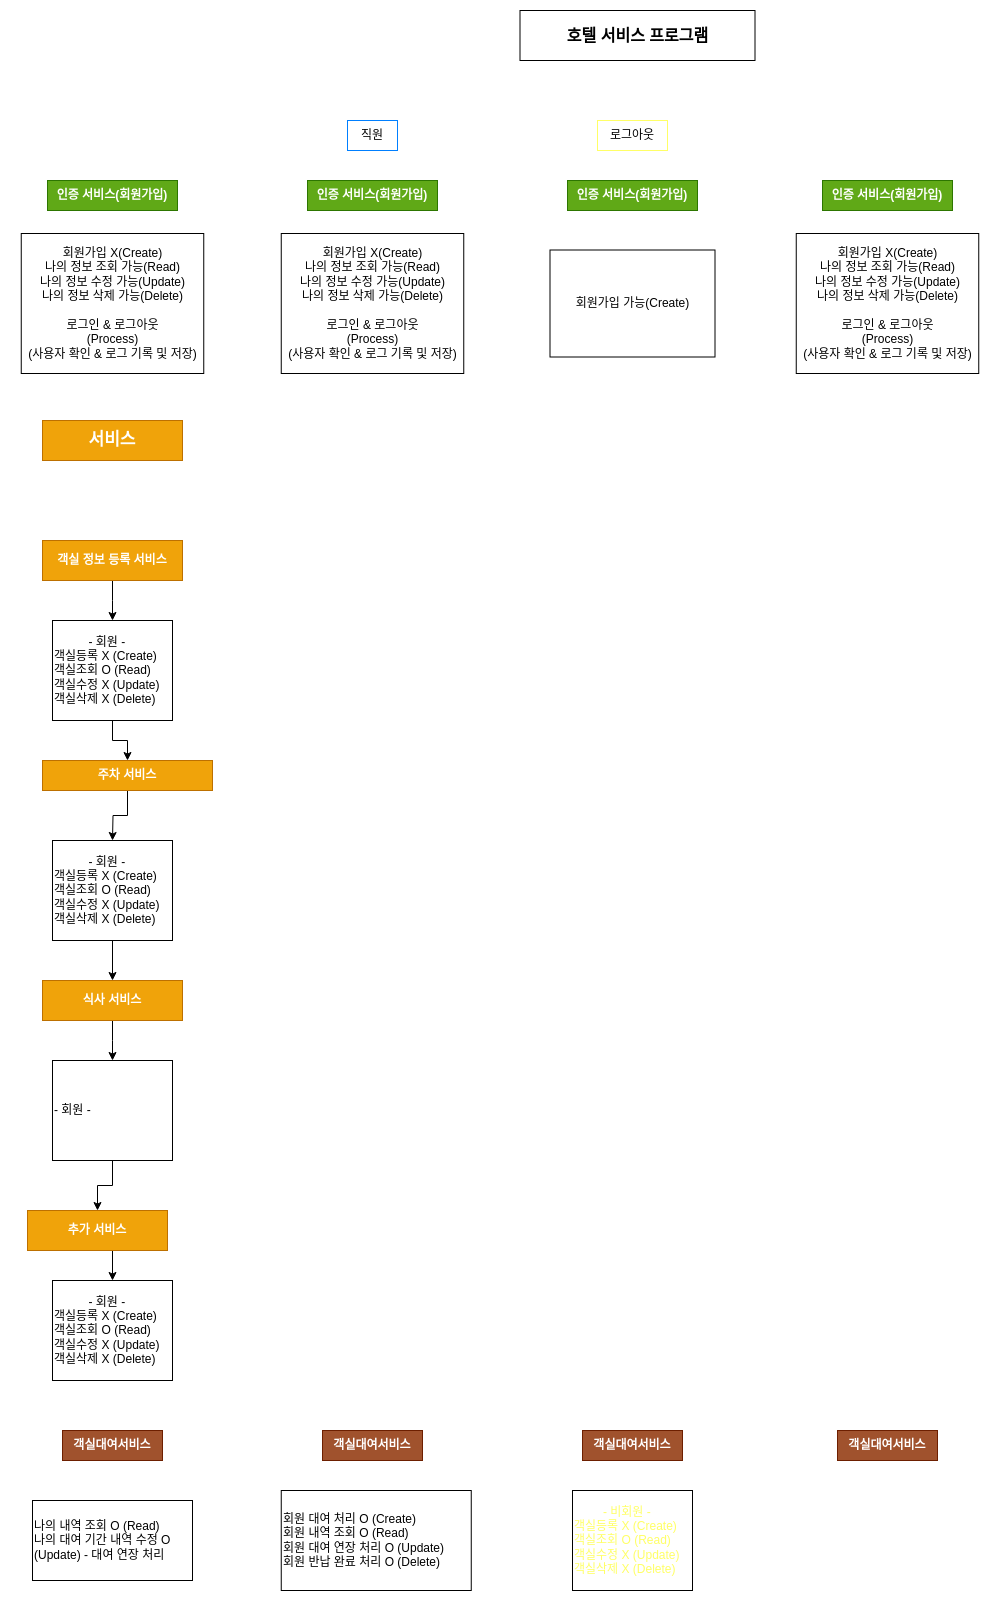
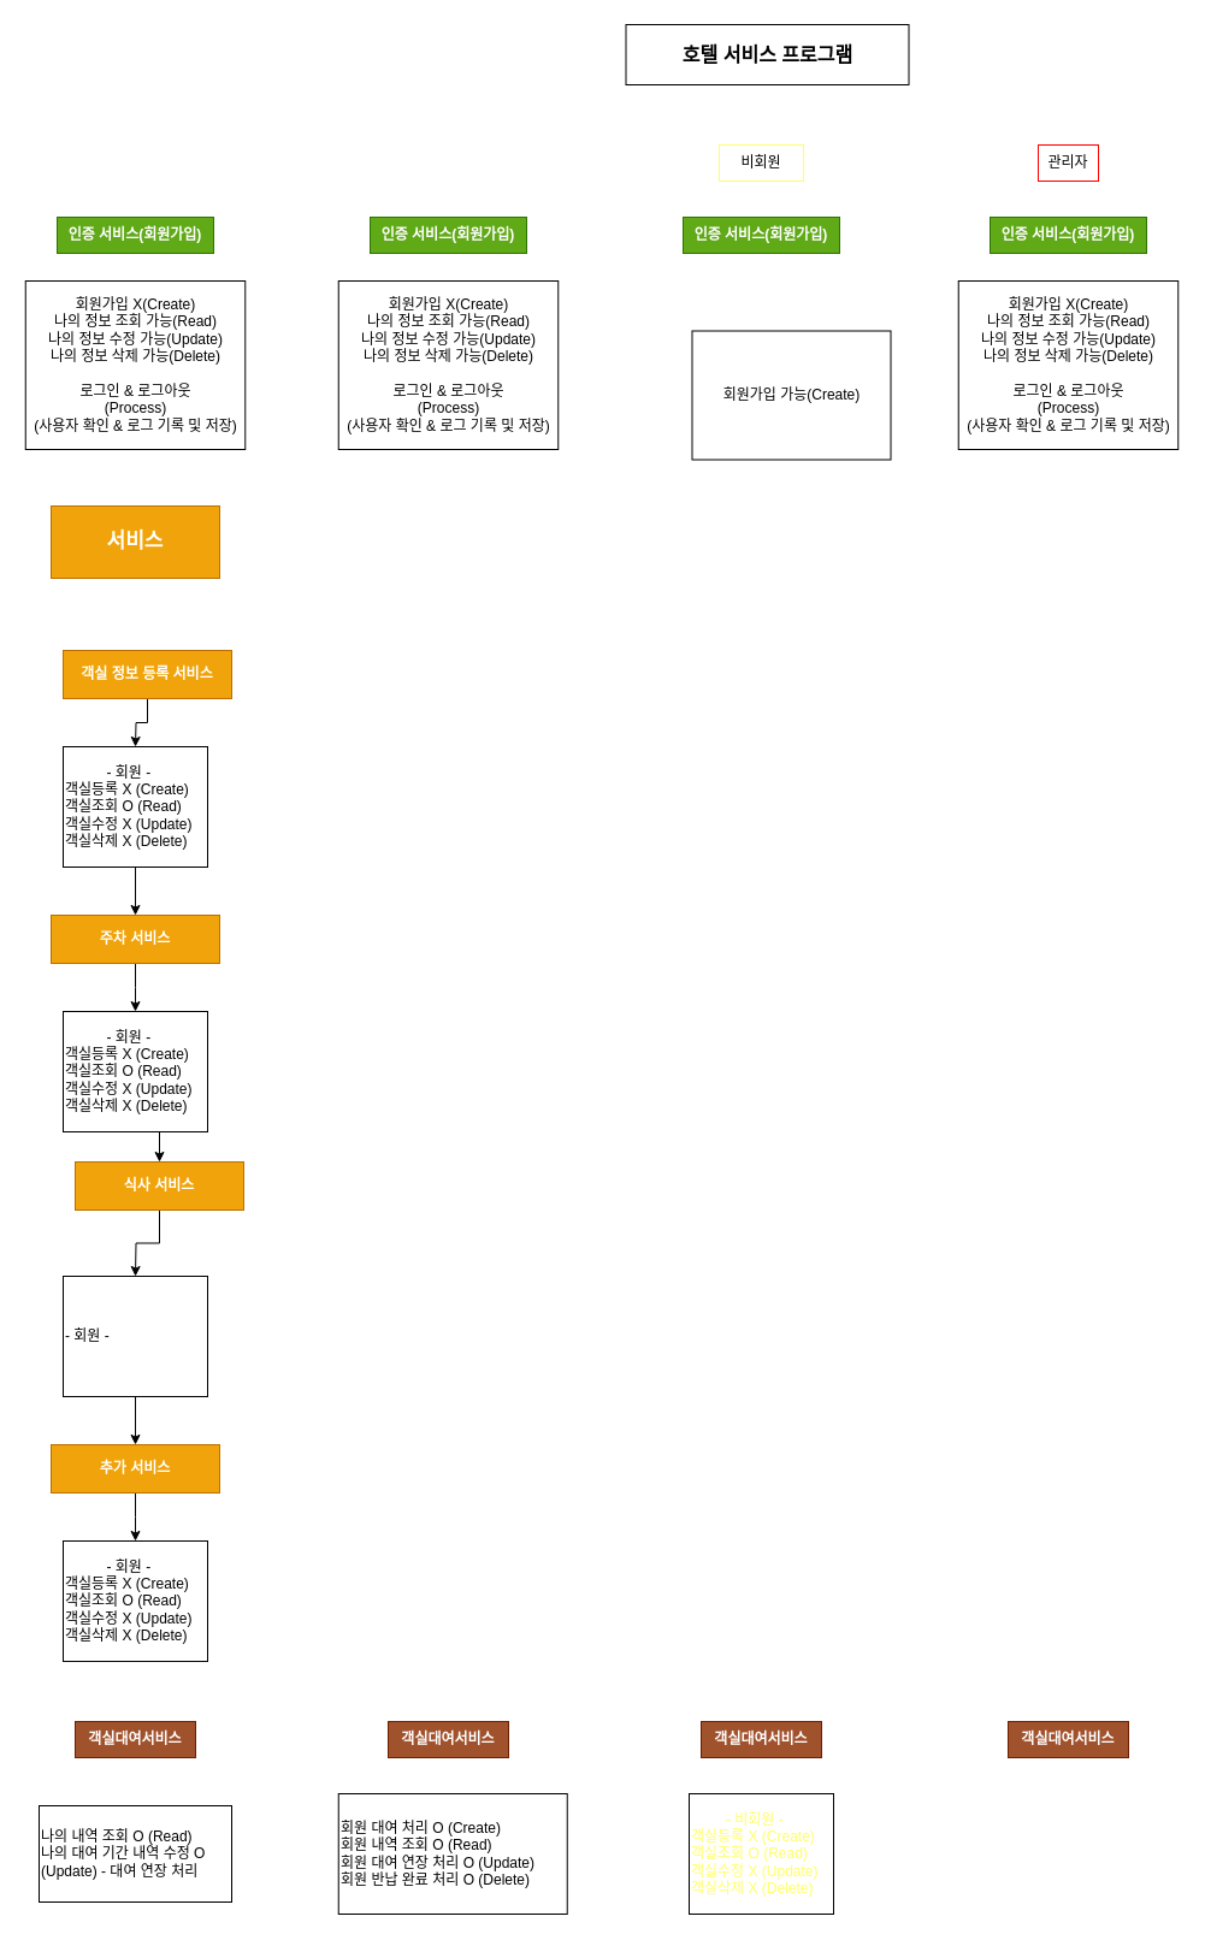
- <mxCell id="2" value="호텔 서비스 프로그램" style="rounded=0;whiteSpace=wrap;html=1;fontSize=16;fontStyle=1" parent="1" vertex="1"><mxGeometry x="519.5" y="10" width="235" height="50" as="geometry" /></mxCell>
+ <mxCell id="2" value="호텔 서비스 프로그램" style="rounded=0;whiteSpace=wrap;html=1;fontSize=16;fontStyle=1" parent="1" vertex="1"><mxGeometry x="519.5" y="20" width="235" height="50" as="geometry" /></mxCell>
- <mxCell id="3" value="직원" style="text;html=1;align=center;verticalAlign=middle;whiteSpace=wrap;rounded=0;strokeColor=#007FFF;" parent="1" vertex="1"><mxGeometry x="347" y="120" width="50" height="30" as="geometry" /></mxCell>
- <mxCell id="4" value="로그아웃" style="text;html=1;align=center;verticalAlign=middle;whiteSpace=wrap;rounded=0;strokeColor=#FFFF66;" parent="1" vertex="1"><mxGeometry x="597" y="120" width="70" height="30" as="geometry" /></mxCell>
+ <mxCell id="4" value="비회원" style="text;html=1;align=center;verticalAlign=middle;whiteSpace=wrap;rounded=0;strokeColor=#FFFF66;" parent="1" vertex="1"><mxGeometry x="597" y="120" width="70" height="30" as="geometry" /></mxCell>
+ <mxCell id="5" value="관리자" style="text;html=1;align=center;verticalAlign=middle;whiteSpace=wrap;rounded=0;strokeColor=#FF0000;" parent="1" vertex="1"><mxGeometry x="862" y="120" width="50" height="30" as="geometry" /></mxCell>
- <mxCell id="18" value="회원가입 가능(Create)" style="text;html=1;align=center;verticalAlign=middle;whiteSpace=wrap;rounded=0;strokeColor=default;" parent="1" vertex="1"><mxGeometry x="549.5" y="249.5" width="165" height="107" as="geometry" /></mxCell>
+ <mxCell id="18" value="회원가입 가능(Create)" style="text;html=1;align=center;verticalAlign=middle;whiteSpace=wrap;rounded=0;strokeColor=default;" parent="1" vertex="1"><mxGeometry x="574.5" y="274.5" width="165" height="107" as="geometry" /></mxCell>
- <mxCell id="25" value="서비스" style="text;html=1;align=center;verticalAlign=middle;whiteSpace=wrap;rounded=0;strokeColor=#BD7000;fillColor=#f0a30a;fontColor=#FFFFFF;fontStyle=1;fontSize=17;" vertex="1" parent="1"><mxGeometry x="42" y="420" width="140" height="40" as="geometry" /></mxCell>
+ <mxCell id="25" value="서비스" style="text;html=1;align=center;verticalAlign=middle;whiteSpace=wrap;rounded=0;strokeColor=#BD7000;fillColor=#f0a30a;fontColor=#FFFFFF;fontStyle=1;fontSize=17;" vertex="1" parent="1"><mxGeometry x="42" y="420" width="140" height="60" as="geometry" /></mxCell>
- <mxCell id="9" value="객실 정보 등록 서비스" style="text;html=1;align=center;verticalAlign=middle;whiteSpace=wrap;rounded=0;strokeColor=#BD7000;fillColor=#f0a30a;fontColor=#FFFFFF;fontStyle=1" parent="1" vertex="1"><mxGeometry x="42" y="540" width="140" height="40" as="geometry" /></mxCell>
+ <mxCell id="9" value="객실 정보 등록 서비스" style="text;html=1;align=center;verticalAlign=middle;whiteSpace=wrap;rounded=0;strokeColor=#BD7000;fillColor=#f0a30a;fontColor=#FFFFFF;fontStyle=1" parent="1" vertex="1"><mxGeometry x="52" y="540" width="140" height="40" as="geometry" /></mxCell>
- <mxCell id="27" value="주차 서비스" style="text;html=1;align=center;verticalAlign=middle;whiteSpace=wrap;rounded=0;strokeColor=#BD7000;fillColor=#f0a30a;fontColor=#FFFFFF;fontStyle=1" vertex="1" parent="1"><mxGeometry x="42" y="760" width="170" height="30" as="geometry" /></mxCell>
+ <mxCell id="27" value="주차 서비스" style="text;html=1;align=center;verticalAlign=middle;whiteSpace=wrap;rounded=0;strokeColor=#BD7000;fillColor=#f0a30a;fontColor=#FFFFFF;fontStyle=1" vertex="1" parent="1"><mxGeometry x="42" y="760" width="140" height="40" as="geometry" /></mxCell>
- <mxCell id="31" value="식사 서비스" style="text;html=1;align=center;verticalAlign=middle;whiteSpace=wrap;rounded=0;strokeColor=#BD7000;fillColor=#f0a30a;fontColor=#FFFFFF;fontStyle=1" vertex="1" parent="1"><mxGeometry x="42" y="980" width="140" height="40" as="geometry" /></mxCell>
+ <mxCell id="31" value="식사 서비스" style="text;html=1;align=center;verticalAlign=middle;whiteSpace=wrap;rounded=0;strokeColor=#BD7000;fillColor=#f0a30a;fontColor=#FFFFFF;fontStyle=1" vertex="1" parent="1"><mxGeometry x="62" y="965" width="140" height="40" as="geometry" /></mxCell>
- <mxCell id="35" value="추가 서비스" style="text;html=1;align=center;verticalAlign=middle;whiteSpace=wrap;rounded=0;strokeColor=#BD7000;fillColor=#f0a30a;fontColor=#FFFFFF;fontStyle=1" vertex="1" parent="1"><mxGeometry x="27" y="1210" width="140" height="40" as="geometry" /></mxCell>
+ <mxCell id="35" value="추가 서비스" style="text;html=1;align=center;verticalAlign=middle;whiteSpace=wrap;rounded=0;strokeColor=#BD7000;fillColor=#f0a30a;fontColor=#FFFFFF;fontStyle=1" vertex="1" parent="1"><mxGeometry x="42" y="1200" width="140" height="40" as="geometry" /></mxCell>
